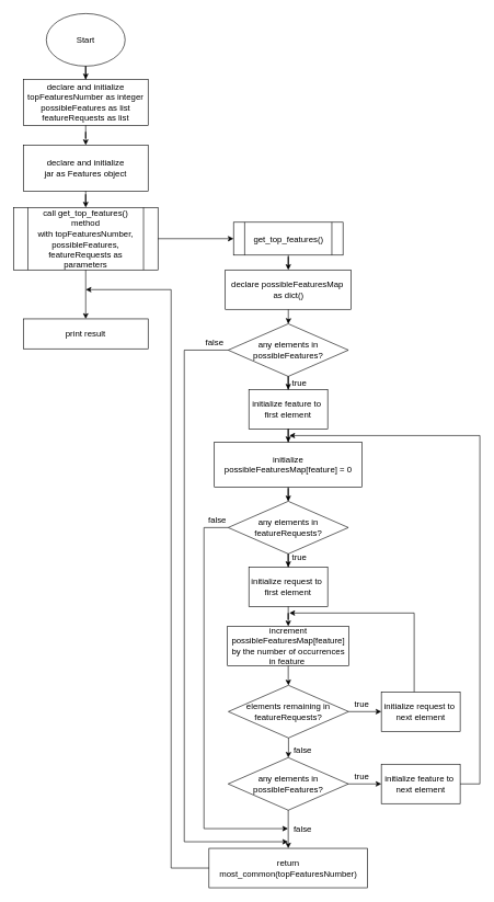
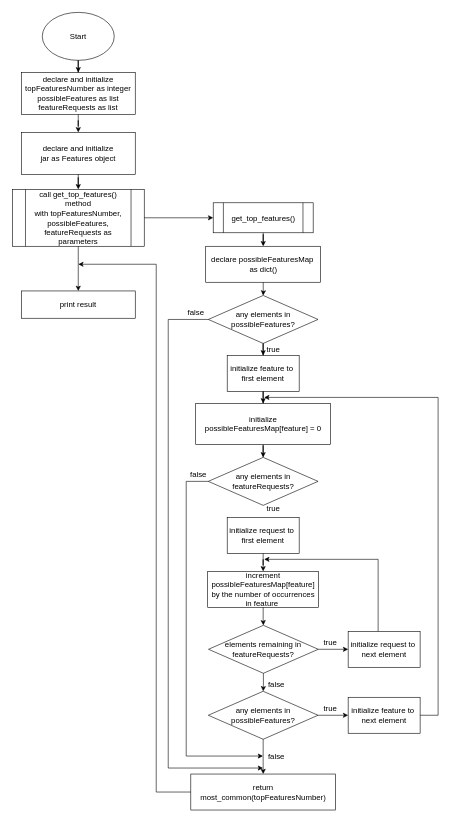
- <mxCell id="22" style="edgeStyle=orthogonalEdgeStyle;rounded=0;orthogonalLoop=1;jettySize=auto;html=1;entryX=0.5;entryY=0;entryDx=0;entryDy=0;fontSize=13;" edge="1" parent="1" source="24" target="26"><mxGeometry relative="1" as="geometry" /></mxCell>
